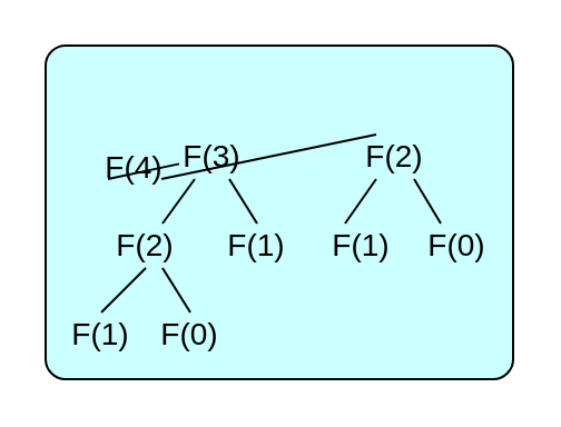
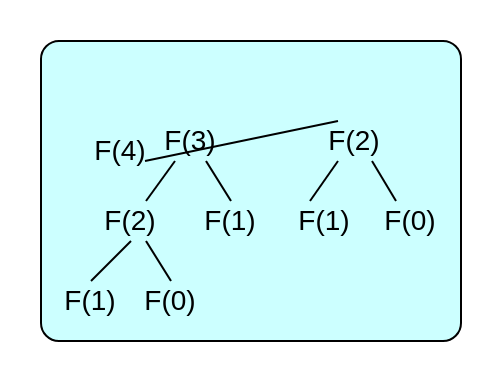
- <mxCell id="12" value="" style="endArrow=none;html=1;rounded=0;fontSize=14;entryX=0;entryY=0.75;entryDx=0;entryDy=0;" edge="1" parent="1" source="4" target="3"><mxGeometry width="50" height="50" relative="1" as="geometry"><mxPoint x="99" y="60" as="sourcePoint" /><mxPoint x="126" y="45" as="targetPoint" /></mxGeometry></mxCell>
